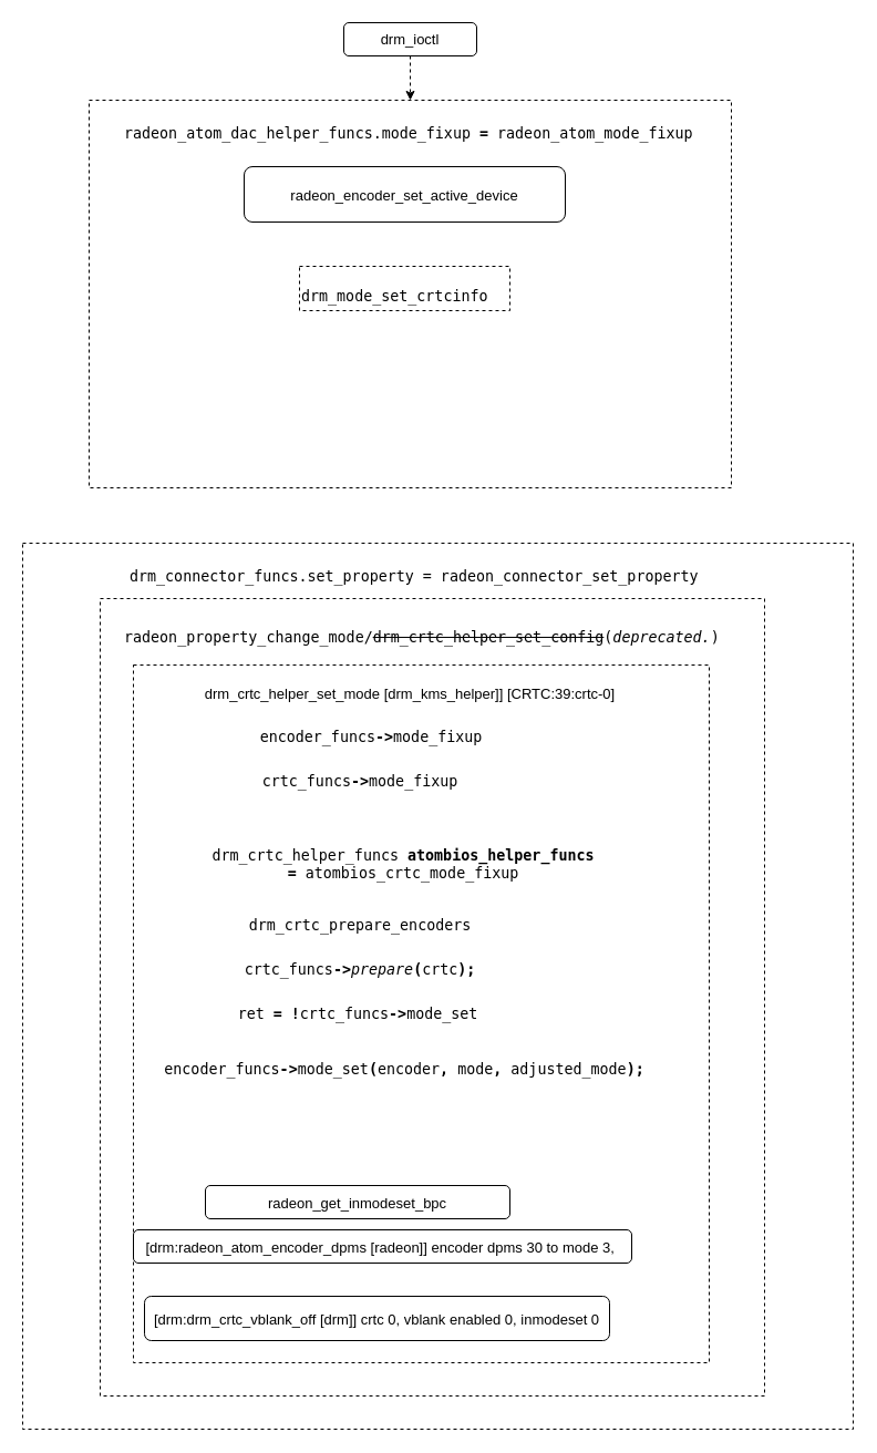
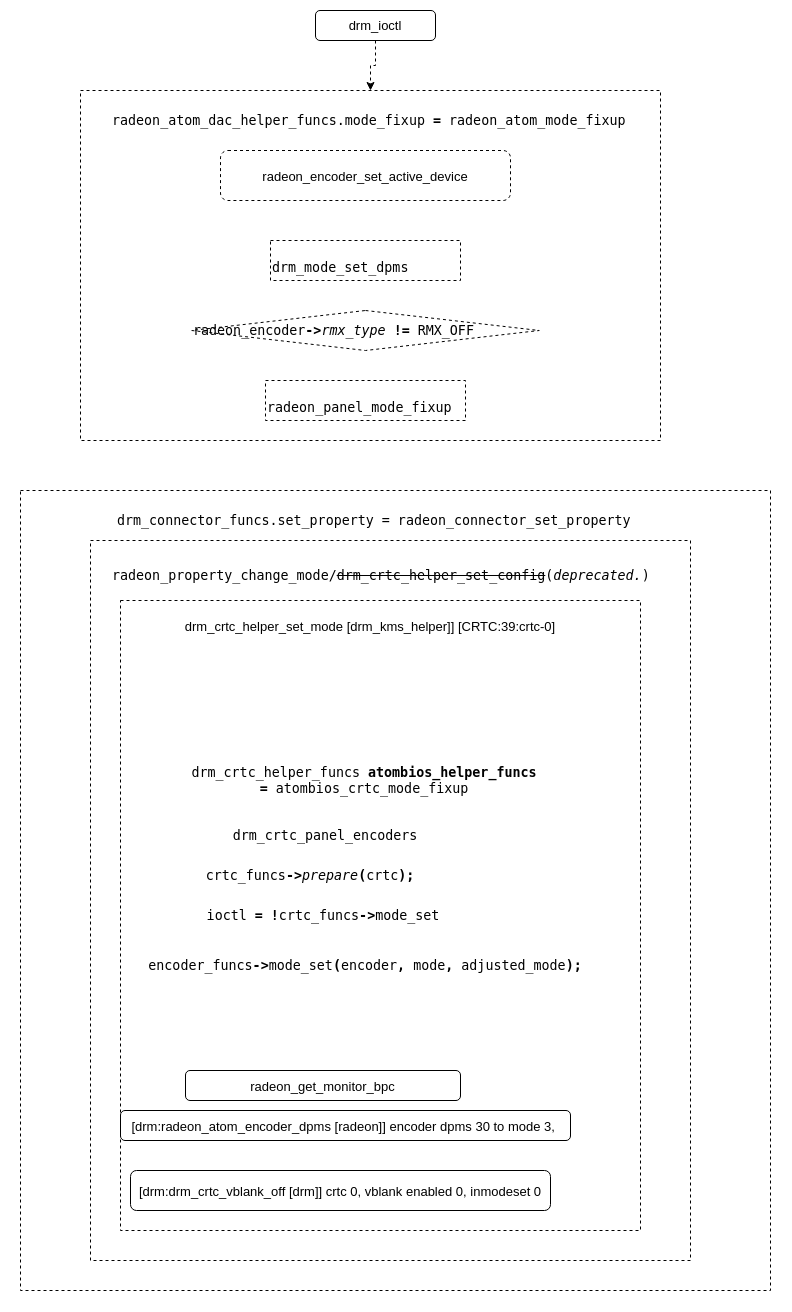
- <mxCell id="6" value="&lt;span style=&quot;text-align: left&quot;&gt;&lt;font style=&quot;font-size: 13px&quot;&gt;drm_ioctl&lt;/font&gt;&lt;/span&gt;" style="rounded=1;whiteSpace=wrap;html=1;fontColor=default;fillColor=default;strokeColor=default;" vertex="1" parent="1"><mxGeometry x="310" y="20" width="120" height="30" as="geometry" /></mxCell>
+ <mxCell id="6" value="&lt;span style=&quot;text-align: left&quot;&gt;&lt;font style=&quot;font-size: 13px&quot;&gt;drm_ioctl&lt;/font&gt;&lt;/span&gt;" style="rounded=1;whiteSpace=wrap;html=1;fontColor=default;fillColor=default;strokeColor=default;" vertex="1" parent="1"><mxGeometry x="315" y="10" width="120" height="30" as="geometry" /></mxCell>
- <mxCell id="14" value="&lt;font style=&quot;font-size: 13px&quot;&gt;radeon_encoder_set_active_device&lt;/font&gt;" style="rounded=1;whiteSpace=wrap;html=1;fontSize=18;fontColor=default;strokeColor=default;fillColor=default;" vertex="1" parent="1"><mxGeometry x="220" y="150" width="290" height="50" as="geometry" /></mxCell>
+ <mxCell id="14" value="&lt;font style=&quot;font-size: 13px&quot;&gt;radeon_encoder_set_active_device&lt;/font&gt;" style="rounded=1;whiteSpace=wrap;html=1;fontSize=18;fontColor=default;strokeColor=default;fillColor=default;dashed=1;" vertex="1" parent="1"><mxGeometry x="220" y="150" width="290" height="50" as="geometry" /></mxCell>
- <mxCell id="16" value="&lt;p style=&quot;font-family: monospace, courier; font-size: 10pt;&quot;&gt;&lt;span style=&quot;&quot;&gt;drm_mode_set_crtcinfo&lt;/span&gt;&lt;/p&gt;" style="text;whiteSpace=wrap;html=1;fontSize=18;fontColor=default;fillColor=#FFFFFF;strokeColor=default;dashed=1;" vertex="1" parent="1"><mxGeometry x="270" y="240" width="190" height="40" as="geometry" /></mxCell>
+ <mxCell id="16" value="&lt;p style=&quot;font-family: monospace, courier; font-size: 10pt;&quot;&gt;&lt;span style=&quot;&quot;&gt;drm_mode_set_dpms&lt;/span&gt;&lt;/p&gt;" style="text;whiteSpace=wrap;html=1;fontSize=18;fontColor=default;fillColor=#FFFFFF;strokeColor=default;dashed=1;" vertex="1" parent="1"><mxGeometry x="270" y="240" width="190" height="40" as="geometry" /></mxCell>
+ <mxCell id="18" value="&lt;p style=&quot;font-family: monospace , &amp;quot;courier&amp;quot; ; font-size: 10pt&quot;&gt;&lt;span style=&quot;&quot;&gt;radeon_encoder&lt;/span&gt;&lt;span style=&quot;font-weight: bold&quot;&gt;-&amp;gt;&lt;/span&gt;&lt;span style=&quot;font-style: italic;&quot;&gt;rmx_type&lt;/span&gt; &lt;span style=&quot;font-weight: bold&quot;&gt;!=&lt;/span&gt; &lt;span style=&quot;&quot;&gt;RMX_OFF&lt;/span&gt;&lt;/p&gt;" style="rhombus;whiteSpace=wrap;html=1;fontSize=18;fontColor=default;strokeColor=default;fillColor=default;gradientColor=none;align=left;dashed=1;" vertex="1" parent="1"><mxGeometry x="191.25" y="310" width="347.5" height="40" as="geometry" /></mxCell>
+ <mxCell id="17" value="&lt;p style=&quot;font-family: monospace, courier; font-size: 10pt;&quot;&gt;&lt;span style=&quot;&quot;&gt;radeon_panel_mode_fixup&lt;/span&gt;&lt;/p&gt;" style="text;whiteSpace=wrap;html=1;fontSize=18;fontColor=default;strokeColor=default;dashed=1;" vertex="1" parent="1"><mxGeometry x="265" y="380" width="200" height="40" as="geometry" /></mxCell>
- <mxCell id="20" value="&lt;p style=&quot;font-family: monospace , &amp;#34;courier&amp;#34; ; font-size: 10pt&quot;&gt;&lt;span&gt;encoder_funcs&lt;/span&gt;&lt;span style=&quot;font-weight: bold&quot;&gt;-&amp;gt;&lt;/span&gt;mode_fixup&lt;/p&gt;" style="text;html=1;strokeColor=none;fillColor=none;align=center;verticalAlign=middle;whiteSpace=wrap;rounded=0;dashed=1;fontSize=13;fontColor=default;" vertex="1" parent="1"><mxGeometry x="230" y="650" width="210" height="30" as="geometry" /></mxCell>
- <mxCell id="21" value="&lt;p style=&quot;font-family: monospace , &amp;quot;courier&amp;quot; ; font-size: 10pt&quot;&gt;&lt;span style=&quot;&quot;&gt;crtc_funcs&lt;/span&gt;&lt;span style=&quot;font-weight: bold&quot;&gt;-&amp;gt;&lt;/span&gt;mode_fixup&lt;/p&gt;" style="text;html=1;strokeColor=none;fillColor=none;align=center;verticalAlign=middle;whiteSpace=wrap;rounded=0;dashed=1;fontSize=13;fontColor=default;" vertex="1" parent="1"><mxGeometry x="210" y="690" width="230" height="30" as="geometry" /></mxCell>
- <mxCell id="22" value="&lt;p style=&quot;font-family: monospace , &amp;quot;courier&amp;quot; ; font-size: 10pt&quot;&gt;&lt;span style=&quot;&quot;&gt;drm_crtc_prepare_encoders&lt;/span&gt;&lt;/p&gt;" style="text;html=1;strokeColor=none;fillColor=none;align=center;verticalAlign=middle;whiteSpace=wrap;rounded=0;dashed=1;fontSize=13;fontColor=default;" vertex="1" parent="1"><mxGeometry x="210" y="820" width="230" height="30" as="geometry" /></mxCell>
+ <mxCell id="22" value="&lt;p style=&quot;font-family: monospace , &amp;quot;courier&amp;quot; ; font-size: 10pt&quot;&gt;&lt;span style=&quot;&quot;&gt;drm_crtc_panel_encoders&lt;/span&gt;&lt;/p&gt;" style="text;html=1;strokeColor=none;fillColor=none;align=center;verticalAlign=middle;whiteSpace=wrap;rounded=0;dashed=1;fontSize=13;fontColor=default;" vertex="1" parent="1"><mxGeometry x="210" y="820" width="230" height="30" as="geometry" /></mxCell>
- <mxCell id="23" value="&lt;p style=&quot;font-family: monospace , &amp;quot;courier&amp;quot; ; font-size: 10pt&quot;&gt;&lt;span style=&quot;&quot;&gt;crtc_funcs&lt;/span&gt;&lt;span style=&quot;font-weight: bold&quot;&gt;-&amp;gt;&lt;/span&gt;&lt;span style=&quot;font-style: italic;&quot;&gt;prepare&lt;/span&gt;&lt;span style=&quot;font-weight: bold&quot;&gt;(&lt;/span&gt;&lt;span style=&quot;&quot;&gt;crtc&lt;/span&gt;&lt;span style=&quot;font-weight: bold&quot;&gt;);&lt;/span&gt;&lt;/p&gt;" style="text;html=1;strokeColor=none;fillColor=none;align=center;verticalAlign=middle;whiteSpace=wrap;rounded=0;dashed=1;fontSize=13;fontColor=default;" vertex="1" parent="1"><mxGeometry x="195" y="860" width="260" height="30" as="geometry" /></mxCell>
+ <mxCell id="23" value="&lt;p style=&quot;font-family: monospace , &amp;quot;courier&amp;quot; ; font-size: 10pt&quot;&gt;&lt;span style=&quot;&quot;&gt;crtc_funcs&lt;/span&gt;&lt;span style=&quot;font-weight: bold&quot;&gt;-&amp;gt;&lt;/span&gt;&lt;span style=&quot;font-style: italic;&quot;&gt;prepare&lt;/span&gt;&lt;span style=&quot;font-weight: bold&quot;&gt;(&lt;/span&gt;&lt;span style=&quot;&quot;&gt;crtc&lt;/span&gt;&lt;span style=&quot;font-weight: bold&quot;&gt;);&lt;/span&gt;&lt;/p&gt;" style="text;html=1;strokeColor=none;fillColor=none;align=center;verticalAlign=middle;whiteSpace=wrap;rounded=0;dashed=1;fontSize=13;fontColor=default;" vertex="1" parent="1"><mxGeometry x="180" y="860" width="260" height="30" as="geometry" /></mxCell>
- <mxCell id="24" value="&lt;p style=&quot;font-family: monospace , &amp;quot;courier&amp;quot; ; font-size: 10pt&quot;&gt;&lt;span style=&quot;&quot;&gt;ret&lt;/span&gt; &lt;span style=&quot;font-weight: bold&quot;&gt;=&lt;/span&gt; &lt;span style=&quot;font-weight: bold&quot;&gt;!&lt;/span&gt;&lt;span style=&quot;&quot;&gt;crtc_funcs&lt;/span&gt;&lt;span style=&quot;font-weight: bold&quot;&gt;-&amp;gt;&lt;/span&gt;mode_set&lt;/p&gt;" style="text;html=1;strokeColor=none;fillColor=none;align=center;verticalAlign=middle;whiteSpace=wrap;rounded=0;dashed=1;fontSize=13;fontColor=default;" vertex="1" parent="1"><mxGeometry x="197.5" y="900" width="250" height="30" as="geometry" /></mxCell>
+ <mxCell id="24" value="&lt;p style=&quot;font-family: monospace , &amp;quot;courier&amp;quot; ; font-size: 10pt&quot;&gt;&lt;span style=&quot;&quot;&gt;ioctl&lt;/span&gt; &lt;span style=&quot;font-weight: bold&quot;&gt;=&lt;/span&gt; &lt;span style=&quot;font-weight: bold&quot;&gt;!&lt;/span&gt;&lt;span style=&quot;&quot;&gt;crtc_funcs&lt;/span&gt;&lt;span style=&quot;font-weight: bold&quot;&gt;-&amp;gt;&lt;/span&gt;mode_set&lt;/p&gt;" style="text;html=1;strokeColor=none;fillColor=none;align=center;verticalAlign=middle;whiteSpace=wrap;rounded=0;dashed=1;fontSize=13;fontColor=default;" vertex="1" parent="1"><mxGeometry x="197.5" y="900" width="250" height="30" as="geometry" /></mxCell>
- <mxCell id="8" value="&lt;font style=&quot;font-size: 13px&quot;&gt;radeon_get_inmodeset_bpc&lt;/font&gt;" style="rounded=1;whiteSpace=wrap;html=1;fontSize=18;fontColor=default;strokeColor=default;fillColor=default;" vertex="1" parent="1"><mxGeometry x="185" y="1070" width="275" height="30" as="geometry" /></mxCell>
+ <mxCell id="8" value="&lt;font style=&quot;font-size: 13px&quot;&gt;radeon_get_monitor_bpc&lt;/font&gt;" style="rounded=1;whiteSpace=wrap;html=1;fontSize=18;fontColor=default;strokeColor=default;fillColor=default;" vertex="1" parent="1"><mxGeometry x="185" y="1070" width="275" height="30" as="geometry" /></mxCell>
